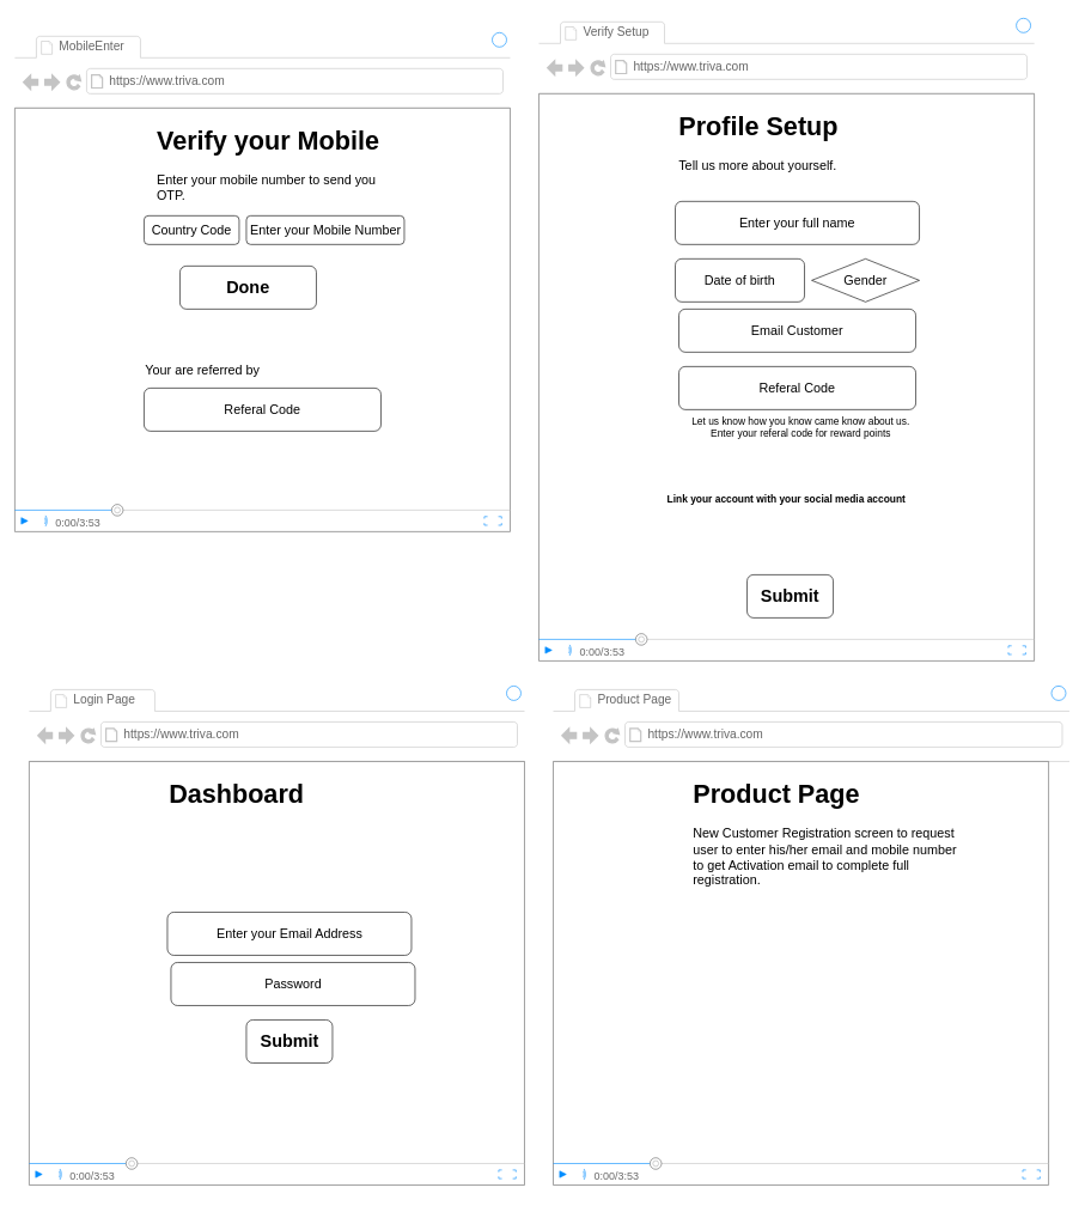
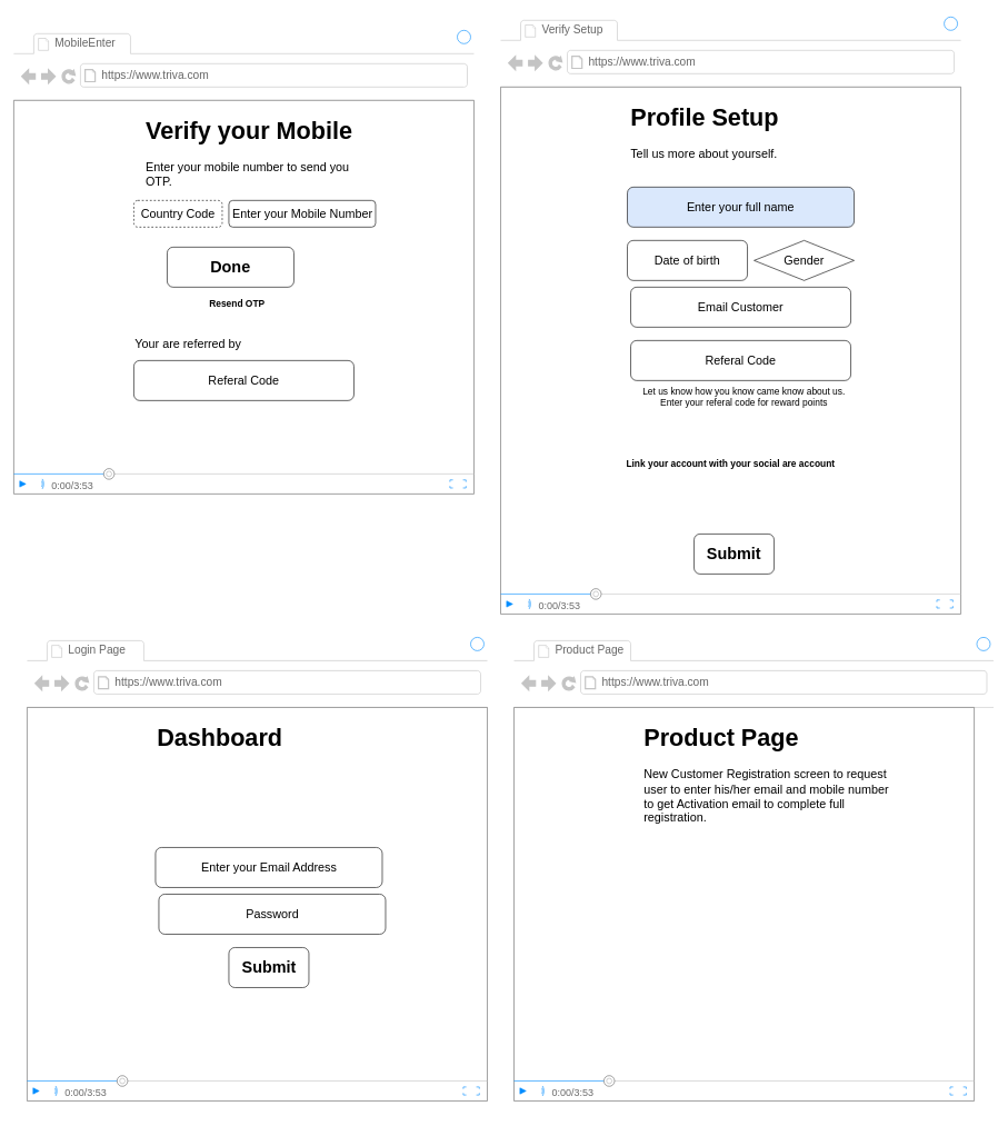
- <mxCell id="18" value="&lt;font style=&quot;font-size: 18px&quot;&gt;Enter your full name&lt;/font&gt;" style="rounded=1;whiteSpace=wrap;html=1;" parent="13" vertex="1"><mxGeometry x="190" y="260" width="340" height="60" as="geometry" /></mxCell>
+ <mxCell id="18" value="&lt;font style=&quot;font-size: 18px&quot;&gt;Enter your full name&lt;/font&gt;" style="rounded=1;whiteSpace=wrap;html=1;fillColor=#dae8fc;" parent="13" vertex="1"><mxGeometry x="190" y="260" width="340" height="60" as="geometry" /></mxCell>
- <mxCell id="9" value="&lt;font style=&quot;font-size: 18px&quot;&gt;Country Code&lt;/font&gt;" style="rounded=1;whiteSpace=wrap;html=1;" vertex="1" parent="2"><mxGeometry x="180" y="260" width="132.5" height="40" as="geometry" /></mxCell>
+ <mxCell id="9" value="&lt;font style=&quot;font-size: 18px&quot;&gt;Country Code&lt;/font&gt;" style="rounded=1;whiteSpace=wrap;html=1;dashed=1;" vertex="1" parent="2"><mxGeometry x="180" y="260" width="132.5" height="40" as="geometry" /></mxCell>
+ <mxCell id="10" value="&lt;b&gt;&lt;font style=&quot;font-size: 14px&quot;&gt;Resend OTP&lt;/font&gt;&lt;/b&gt;" style="text;html=1;strokeColor=none;fillColor=none;align=center;verticalAlign=middle;whiteSpace=wrap;rounded=0;" vertex="1" parent="2"><mxGeometry x="266.25" y="400" width="137.5" height="30" as="geometry" /></mxCell>
- <mxCell id="27" value="&lt;font style=&quot;font-size: 14px&quot;&gt;&lt;b&gt;Link your account with your social media account&lt;/b&gt;&lt;/font&gt;" style="text;html=1;strokeColor=none;fillColor=none;align=center;verticalAlign=middle;whiteSpace=wrap;rounded=0;fontSize=14;" vertex="1" parent="13"><mxGeometry x="170" y="660" width="350" height="30" as="geometry" /></mxCell>
+ <mxCell id="27" value="&lt;font style=&quot;font-size: 14px&quot;&gt;&lt;b&gt;Link your account with your social are account&lt;/b&gt;&lt;/font&gt;" style="text;html=1;strokeColor=none;fillColor=none;align=center;verticalAlign=middle;whiteSpace=wrap;rounded=0;fontSize=14;" vertex="1" parent="13"><mxGeometry x="170" y="660" width="350" height="30" as="geometry" /></mxCell>
